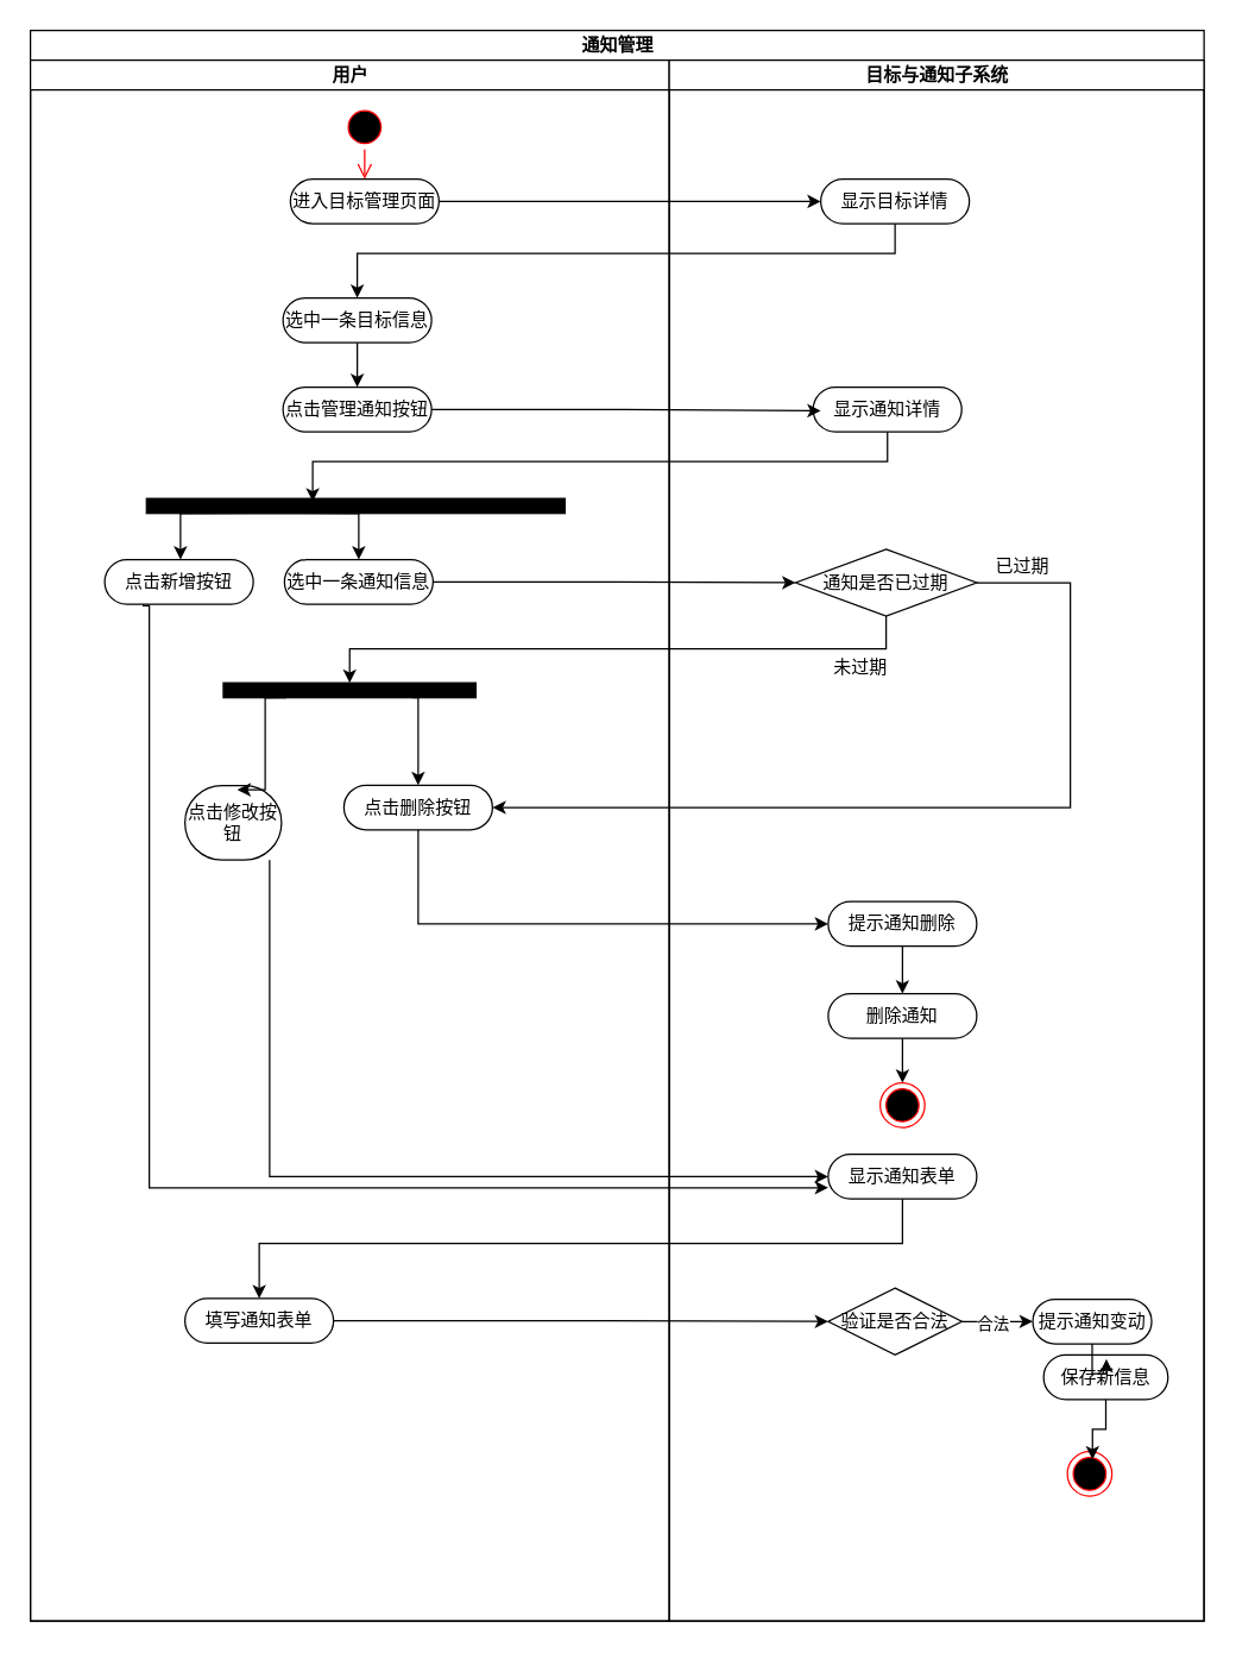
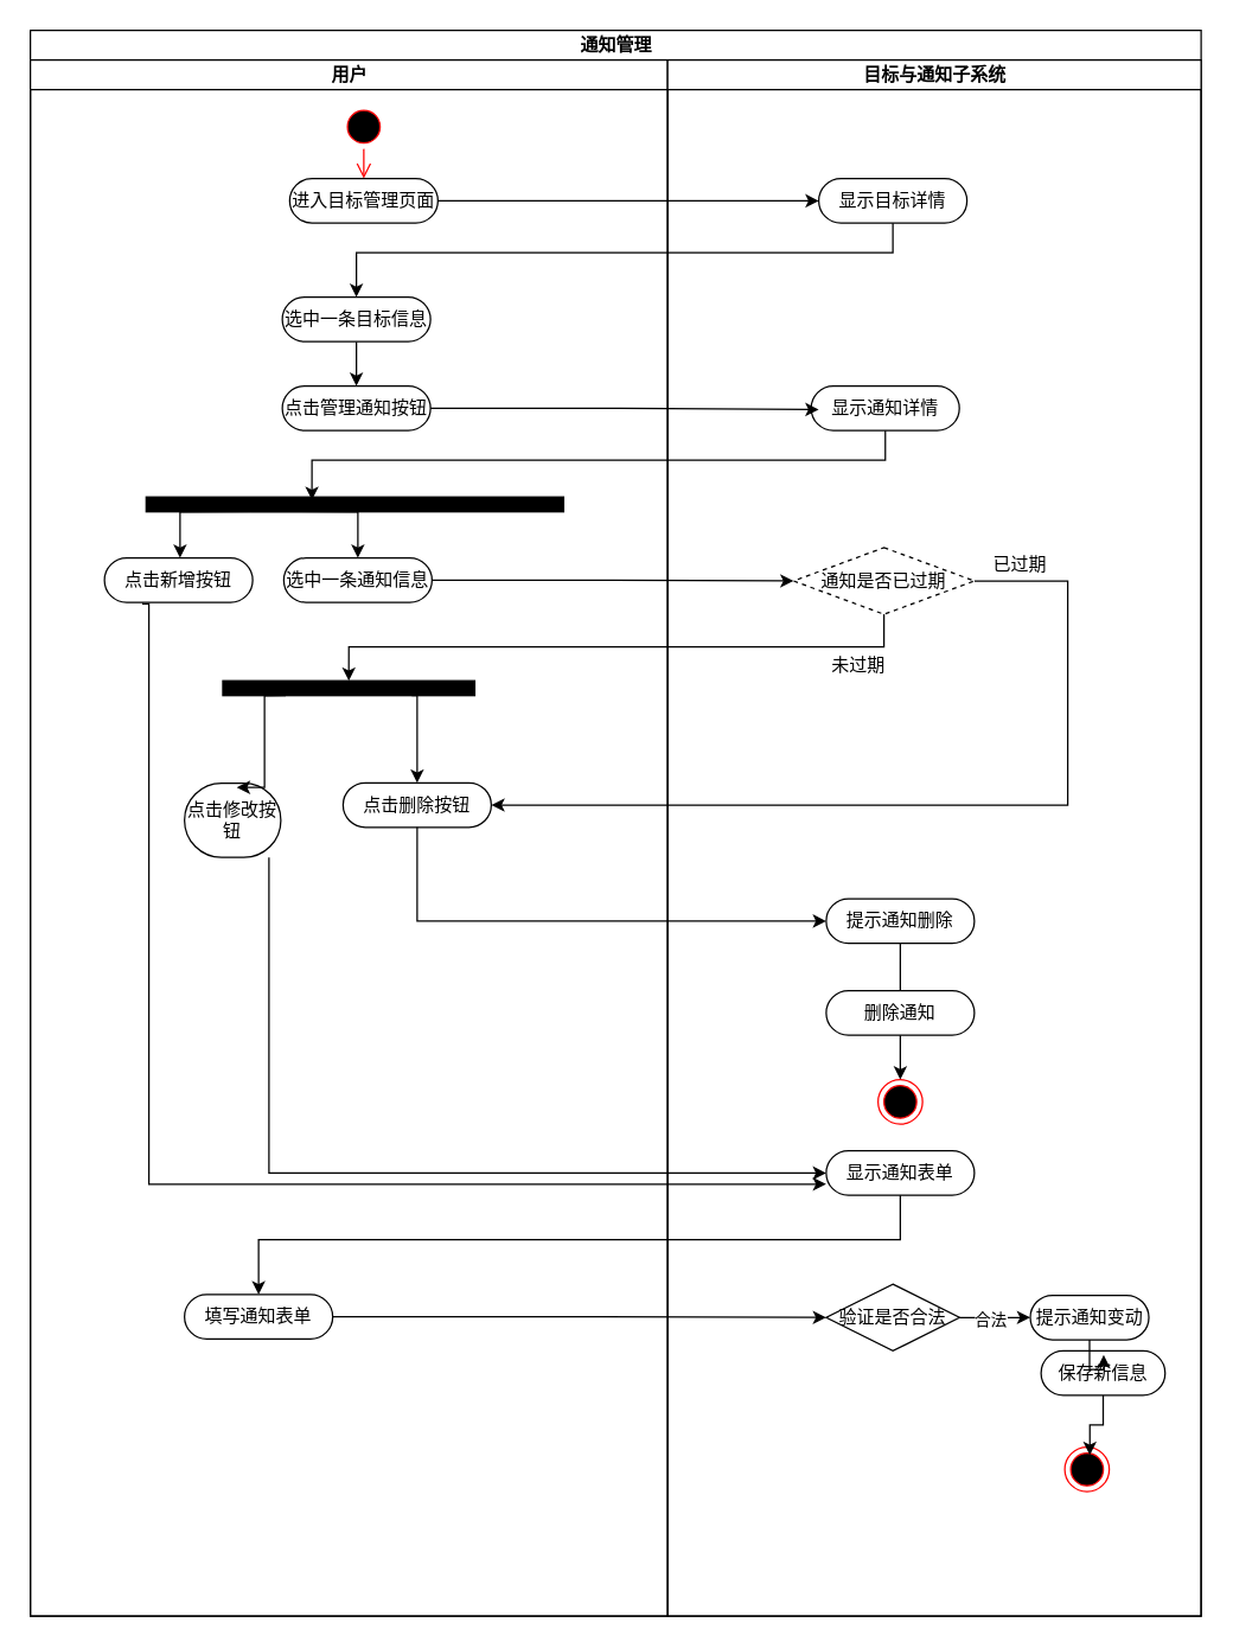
- <mxCell id="42" value="通知是否已过期" style="rhombus;whiteSpace=wrap;html=1;" vertex="1" parent="1"><mxGeometry x="535.01" y="369" width="122" height="45" as="geometry" /></mxCell>
+ <mxCell id="42" value="通知是否已过期" style="rhombus;whiteSpace=wrap;html=1;dashed=1;" vertex="1" parent="1"><mxGeometry x="535.01" y="369" width="122" height="45" as="geometry" /></mxCell>
- <mxCell id="28" style="edgeStyle=orthogonalEdgeStyle;rounded=0;orthogonalLoop=1;jettySize=auto;html=1;exitX=0.5;exitY=1;exitDx=0;exitDy=0;" edge="1" parent="1" source="29" target="31"><mxGeometry relative="1" as="geometry" /></mxCell>
+ <mxCell id="28" style="edgeStyle=orthogonalEdgeStyle;rounded=0;orthogonalLoop=1;jettySize=auto;html=1;exitX=0.5;exitY=1;exitDx=0;exitDy=0;endArrow=none;" edge="1" parent="1" source="29" target="31"><mxGeometry relative="1" as="geometry" /></mxCell>
